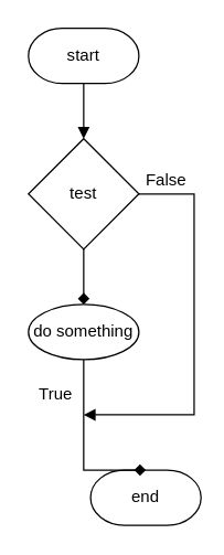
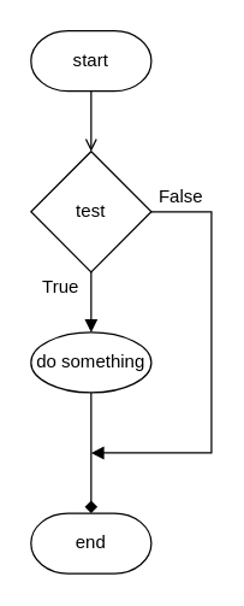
- <mxCell id="2" style="edgeStyle=orthogonalEdgeStyle;rounded=0;orthogonalLoop=1;jettySize=auto;html=1;exitX=0.5;exitY=1;exitDx=0;exitDy=0;entryX=0.5;entryY=0;entryDx=0;entryDy=0;exitPerimeter=0;endArrow=block;endFill=1;" parent="1" source="4" target="8" edge="1"><mxGeometry relative="1" as="geometry"><mxPoint x="60" y="60" as="sourcePoint" /><mxPoint x="60" y="100" as="targetPoint" /></mxGeometry></mxCell>
+ <mxCell id="2" style="edgeStyle=orthogonalEdgeStyle;rounded=0;orthogonalLoop=1;jettySize=auto;html=1;exitX=0.5;exitY=1;exitDx=0;exitDy=0;entryX=0.5;entryY=0;entryDx=0;entryDy=0;exitPerimeter=0;endArrow=open;endFill=1;" parent="1" source="4" target="8" edge="1"><mxGeometry relative="1" as="geometry"><mxPoint x="60" y="60" as="sourcePoint" /><mxPoint x="60" y="100" as="targetPoint" /></mxGeometry></mxCell>
- <mxCell id="6" style="edgeStyle=orthogonalEdgeStyle;rounded=0;orthogonalLoop=1;jettySize=auto;html=1;exitX=0.5;exitY=1;exitDx=0;exitDy=0;entryX=0.5;entryY=0;entryDx=0;entryDy=0;endArrow=diamond;endFill=1;" parent="1" source="8" target="10" edge="1"><mxGeometry relative="1" as="geometry" /></mxCell>
+ <mxCell id="6" style="edgeStyle=orthogonalEdgeStyle;rounded=0;orthogonalLoop=1;jettySize=auto;html=1;exitX=0.5;exitY=1;exitDx=0;exitDy=0;entryX=0.5;entryY=0;entryDx=0;entryDy=0;endArrow=block;endFill=1;" parent="1" source="8" target="10" edge="1"><mxGeometry relative="1" as="geometry" /></mxCell>
- <mxCell id="3" value="True" style="text;html=1;strokeColor=none;fillColor=none;align=center;verticalAlign=middle;whiteSpace=wrap;rounded=0;" parent="1" vertex="1"><mxGeometry x="20" y="275" width="40" height="20" as="geometry" /></mxCell>
+ <mxCell id="3" value="True" style="text;html=1;strokeColor=none;fillColor=none;align=center;verticalAlign=middle;whiteSpace=wrap;rounded=0;" parent="1" vertex="1"><mxGeometry x="20" y="180" width="40" height="20" as="geometry" /></mxCell>
- <mxCell id="5" value="end" style="strokeWidth=1;html=1;shape=mxgraph.flowchart.terminator;whiteSpace=wrap;fillColor=none;" parent="1" vertex="1"><mxGeometry x="65" y="340" width="80" height="40" as="geometry" /></mxCell>
+ <mxCell id="5" value="end" style="strokeWidth=1;html=1;shape=mxgraph.flowchart.terminator;whiteSpace=wrap;fillColor=none;" parent="1" vertex="1"><mxGeometry x="20" y="340" width="80" height="40" as="geometry" /></mxCell>
